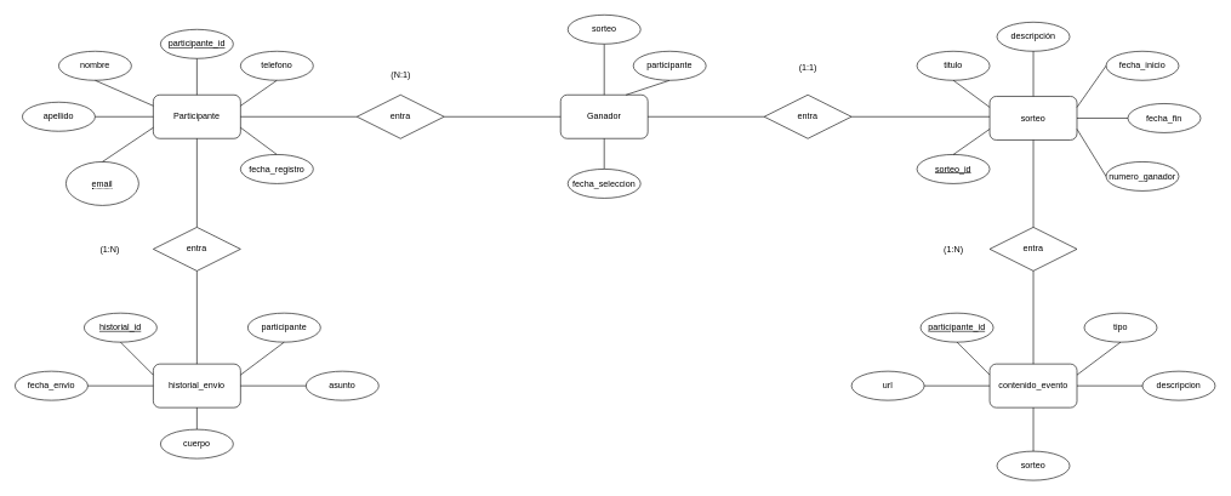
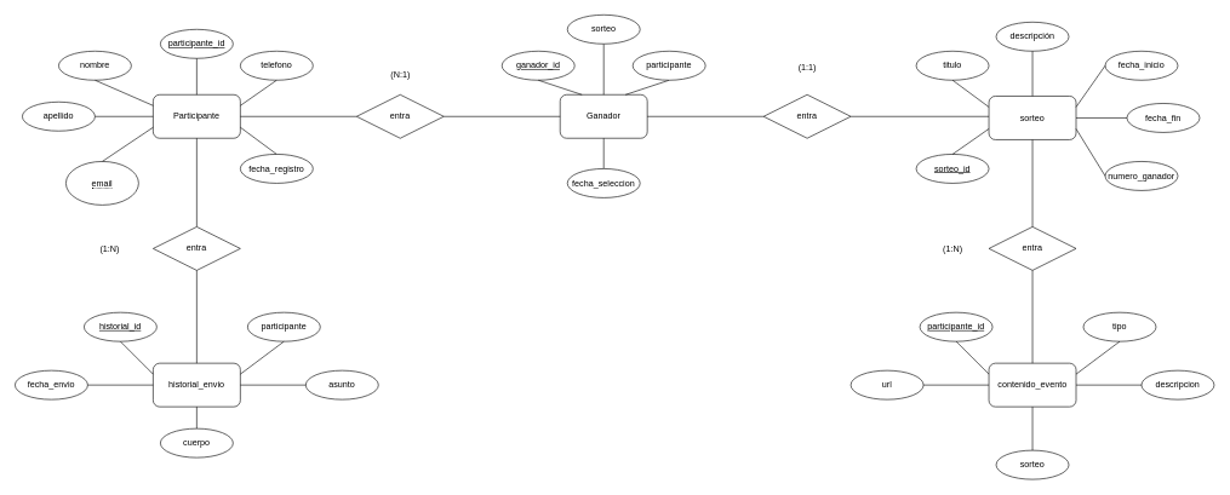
+ <mxCell id="31" value="ganador_id" style="ellipse;whiteSpace=wrap;html=1;align=center;fontStyle=4;" parent="1" vertex="1"><mxGeometry x="690" y="70" width="100" height="40" as="geometry" /></mxCell>
+ <mxCell id="32" value="" style="endArrow=none;html=1;rounded=0;exitX=0.25;exitY=0;exitDx=0;exitDy=0;entryX=0.5;entryY=1;entryDx=0;entryDy=0;" parent="1" source="30" target="31" edge="1"><mxGeometry relative="1" as="geometry"><mxPoint x="790" y="40" as="sourcePoint" /><mxPoint x="1010" y="-30" as="targetPoint" /></mxGeometry></mxCell>
